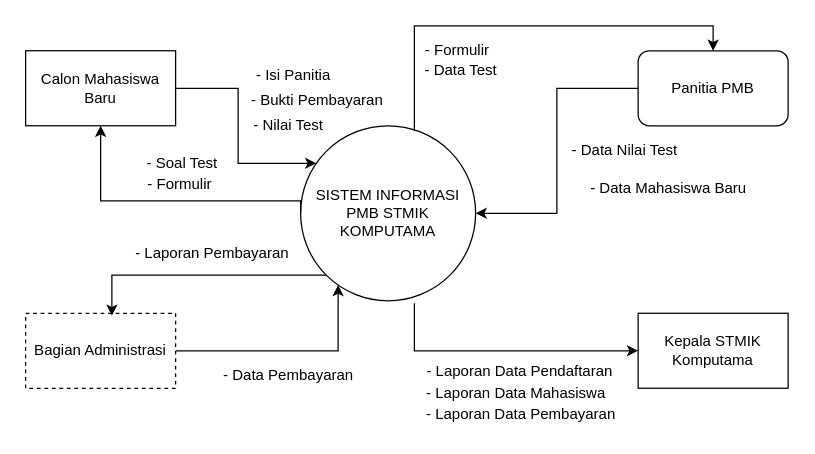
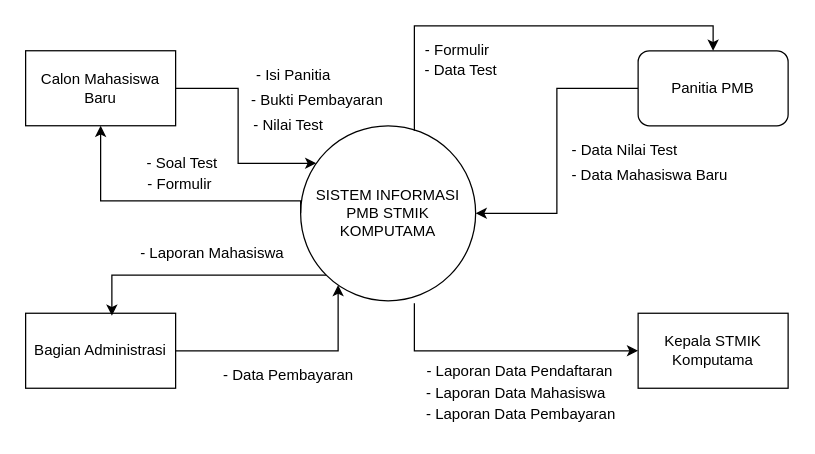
- <mxCell id="21" value="- Data Mahasiswa Baru" style="text;html=1;align=center;verticalAlign=middle;resizable=0;points=[];autosize=1;strokeColor=none;fillColor=none;" vertex="1" parent="1"><mxGeometry x="464" y="140" width="140" height="20" as="geometry" /></mxCell>
+ <mxCell id="21" value="- Data Mahasiswa Baru" style="text;html=1;align=center;verticalAlign=middle;resizable=0;points=[];autosize=1;strokeColor=none;fillColor=none;" vertex="1" parent="1"><mxGeometry x="449" y="130" width="140" height="20" as="geometry" /></mxCell>
- <mxCell id="19" value="- Laporan Pembayaran" style="text;html=1;align=center;verticalAlign=middle;resizable=0;points=[];autosize=1;strokeColor=none;fillColor=none;" vertex="1" parent="1"><mxGeometry x="99" y="192" width="140" height="20" as="geometry" /></mxCell>
+ <mxCell id="19" value="- Laporan Mahasiswa" style="text;html=1;align=center;verticalAlign=middle;resizable=0;points=[];autosize=1;strokeColor=none;fillColor=none;" vertex="1" parent="1"><mxGeometry x="99" y="192" width="140" height="20" as="geometry" /></mxCell>
- <mxCell id="8" value="Bagian Administrasi" style="rounded=0;whiteSpace=wrap;html=1;dashed=1;" vertex="1" parent="1"><mxGeometry x="20" y="250" width="120" height="60" as="geometry" /></mxCell>
+ <mxCell id="8" value="Bagian Administrasi" style="rounded=0;whiteSpace=wrap;html=1;" vertex="1" parent="1"><mxGeometry x="20" y="250" width="120" height="60" as="geometry" /></mxCell>
